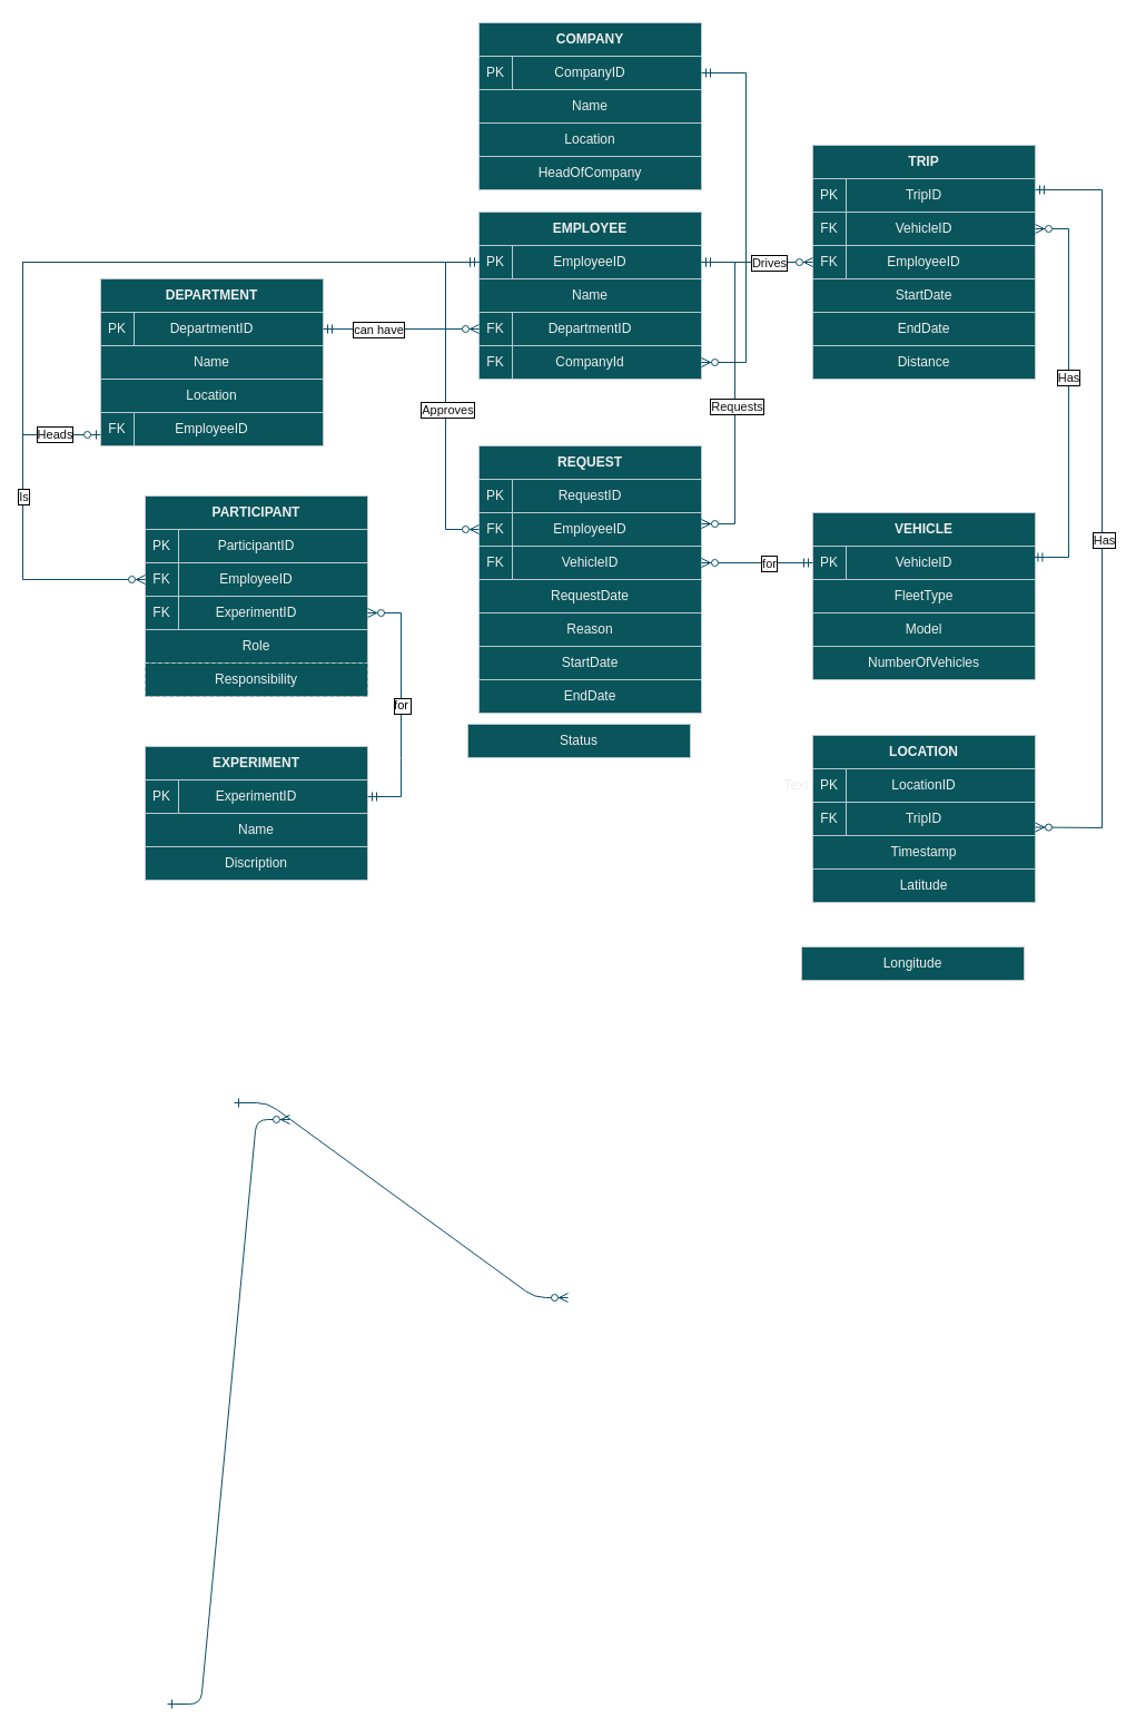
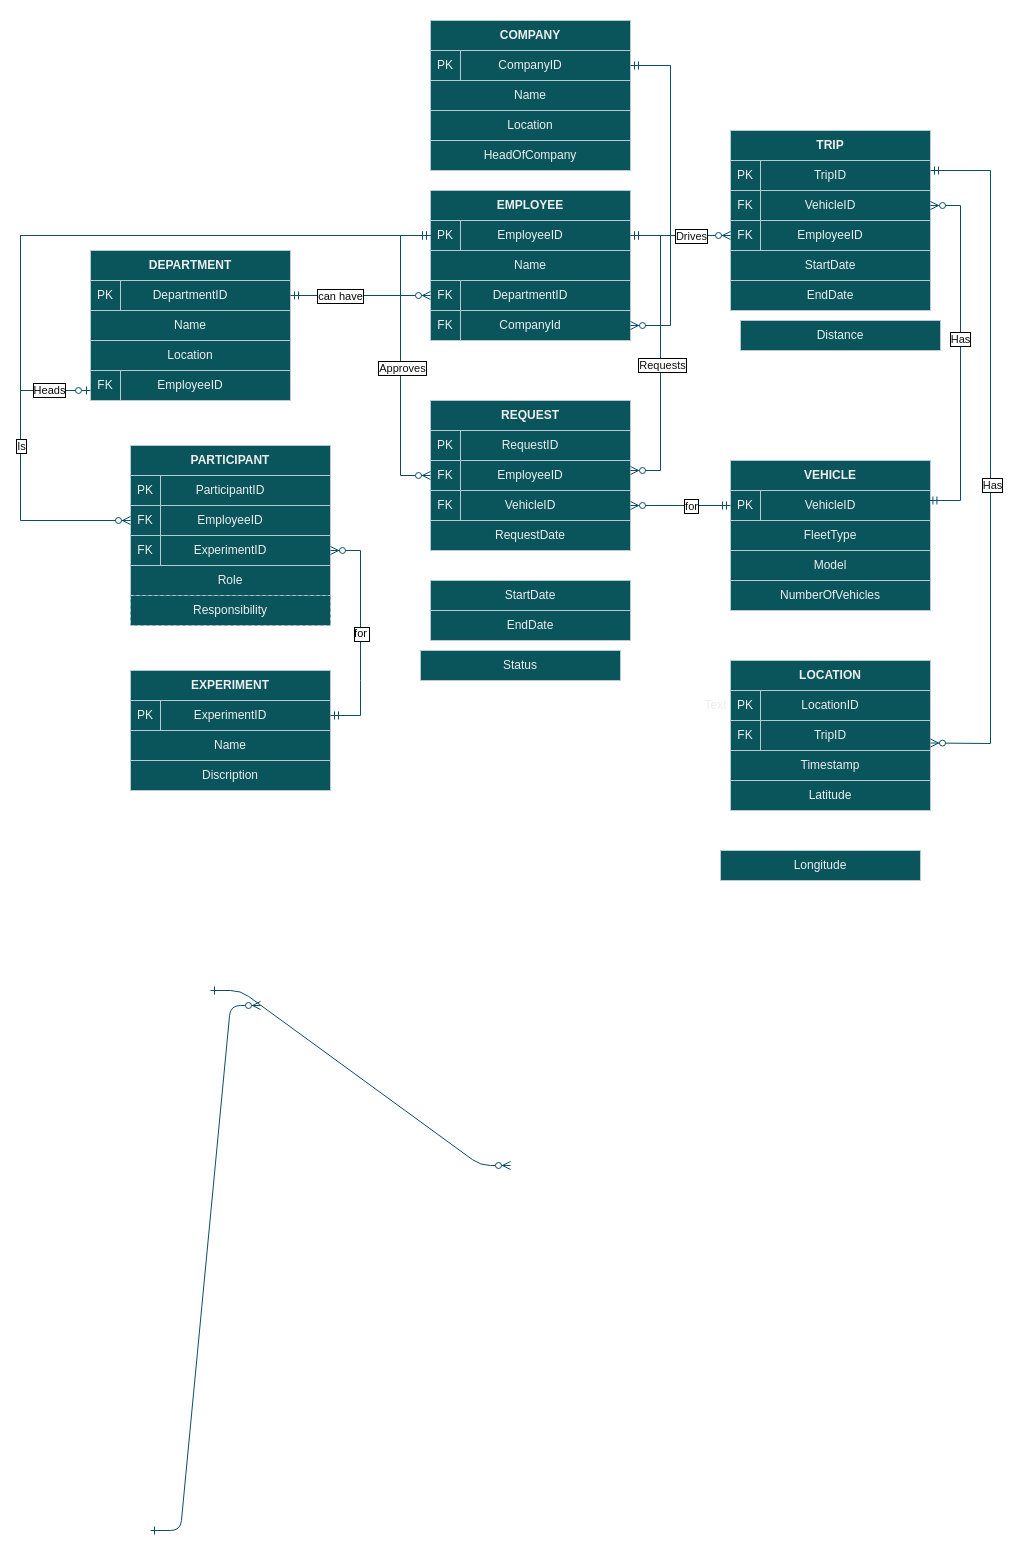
- <mxCell id="41" value="Distance" style="rounded=0;whiteSpace=wrap;html=1;labelBackgroundColor=none;fillColor=#09555B;strokeColor=#BAC8D3;fontColor=#EEEEEE;" vertex="1" parent="1"><mxGeometry x="730" y="310" width="200" height="30" as="geometry" /></mxCell>
+ <mxCell id="41" value="Distance" style="rounded=0;whiteSpace=wrap;html=1;labelBackgroundColor=none;fillColor=#09555B;strokeColor=#BAC8D3;fontColor=#EEEEEE;" vertex="1" parent="1"><mxGeometry x="740" y="320" width="200" height="30" as="geometry" /></mxCell>
- <mxCell id="27" value="Reason" style="rounded=0;whiteSpace=wrap;html=1;labelBackgroundColor=none;fillColor=#09555B;strokeColor=#BAC8D3;fontColor=#EEEEEE;" vertex="1" parent="1"><mxGeometry x="430" y="550" width="200" height="30" as="geometry" /></mxCell>
